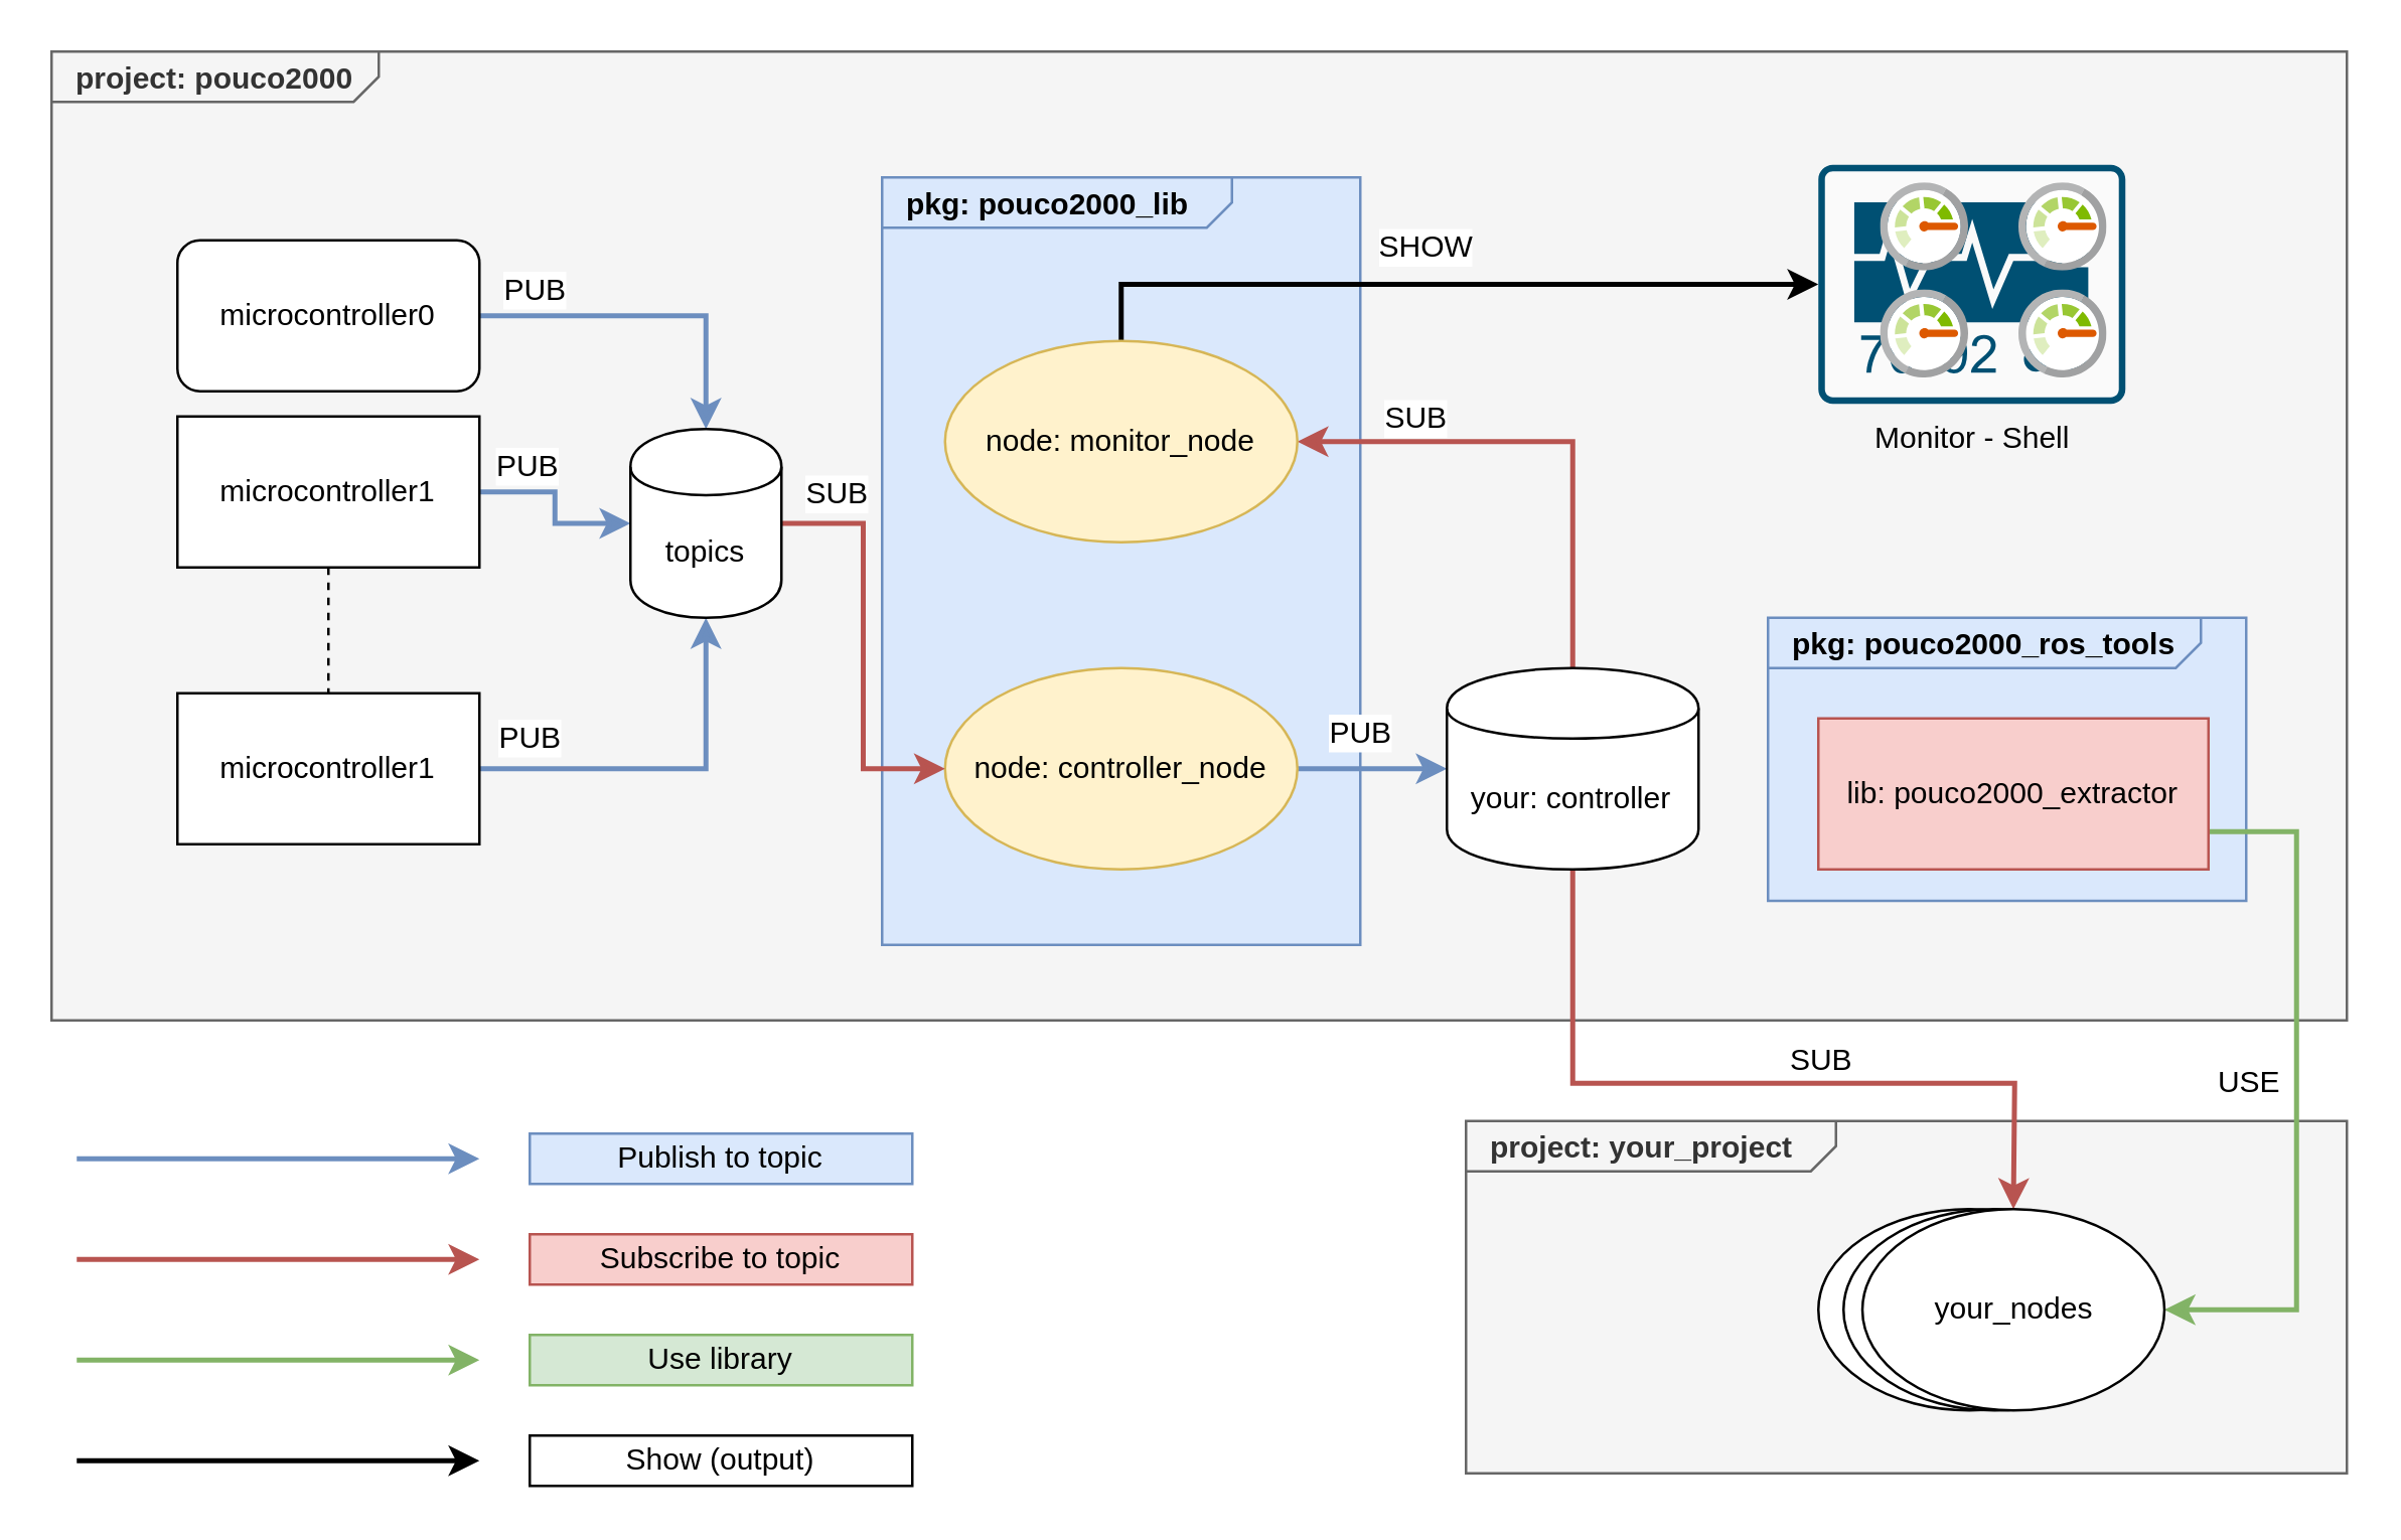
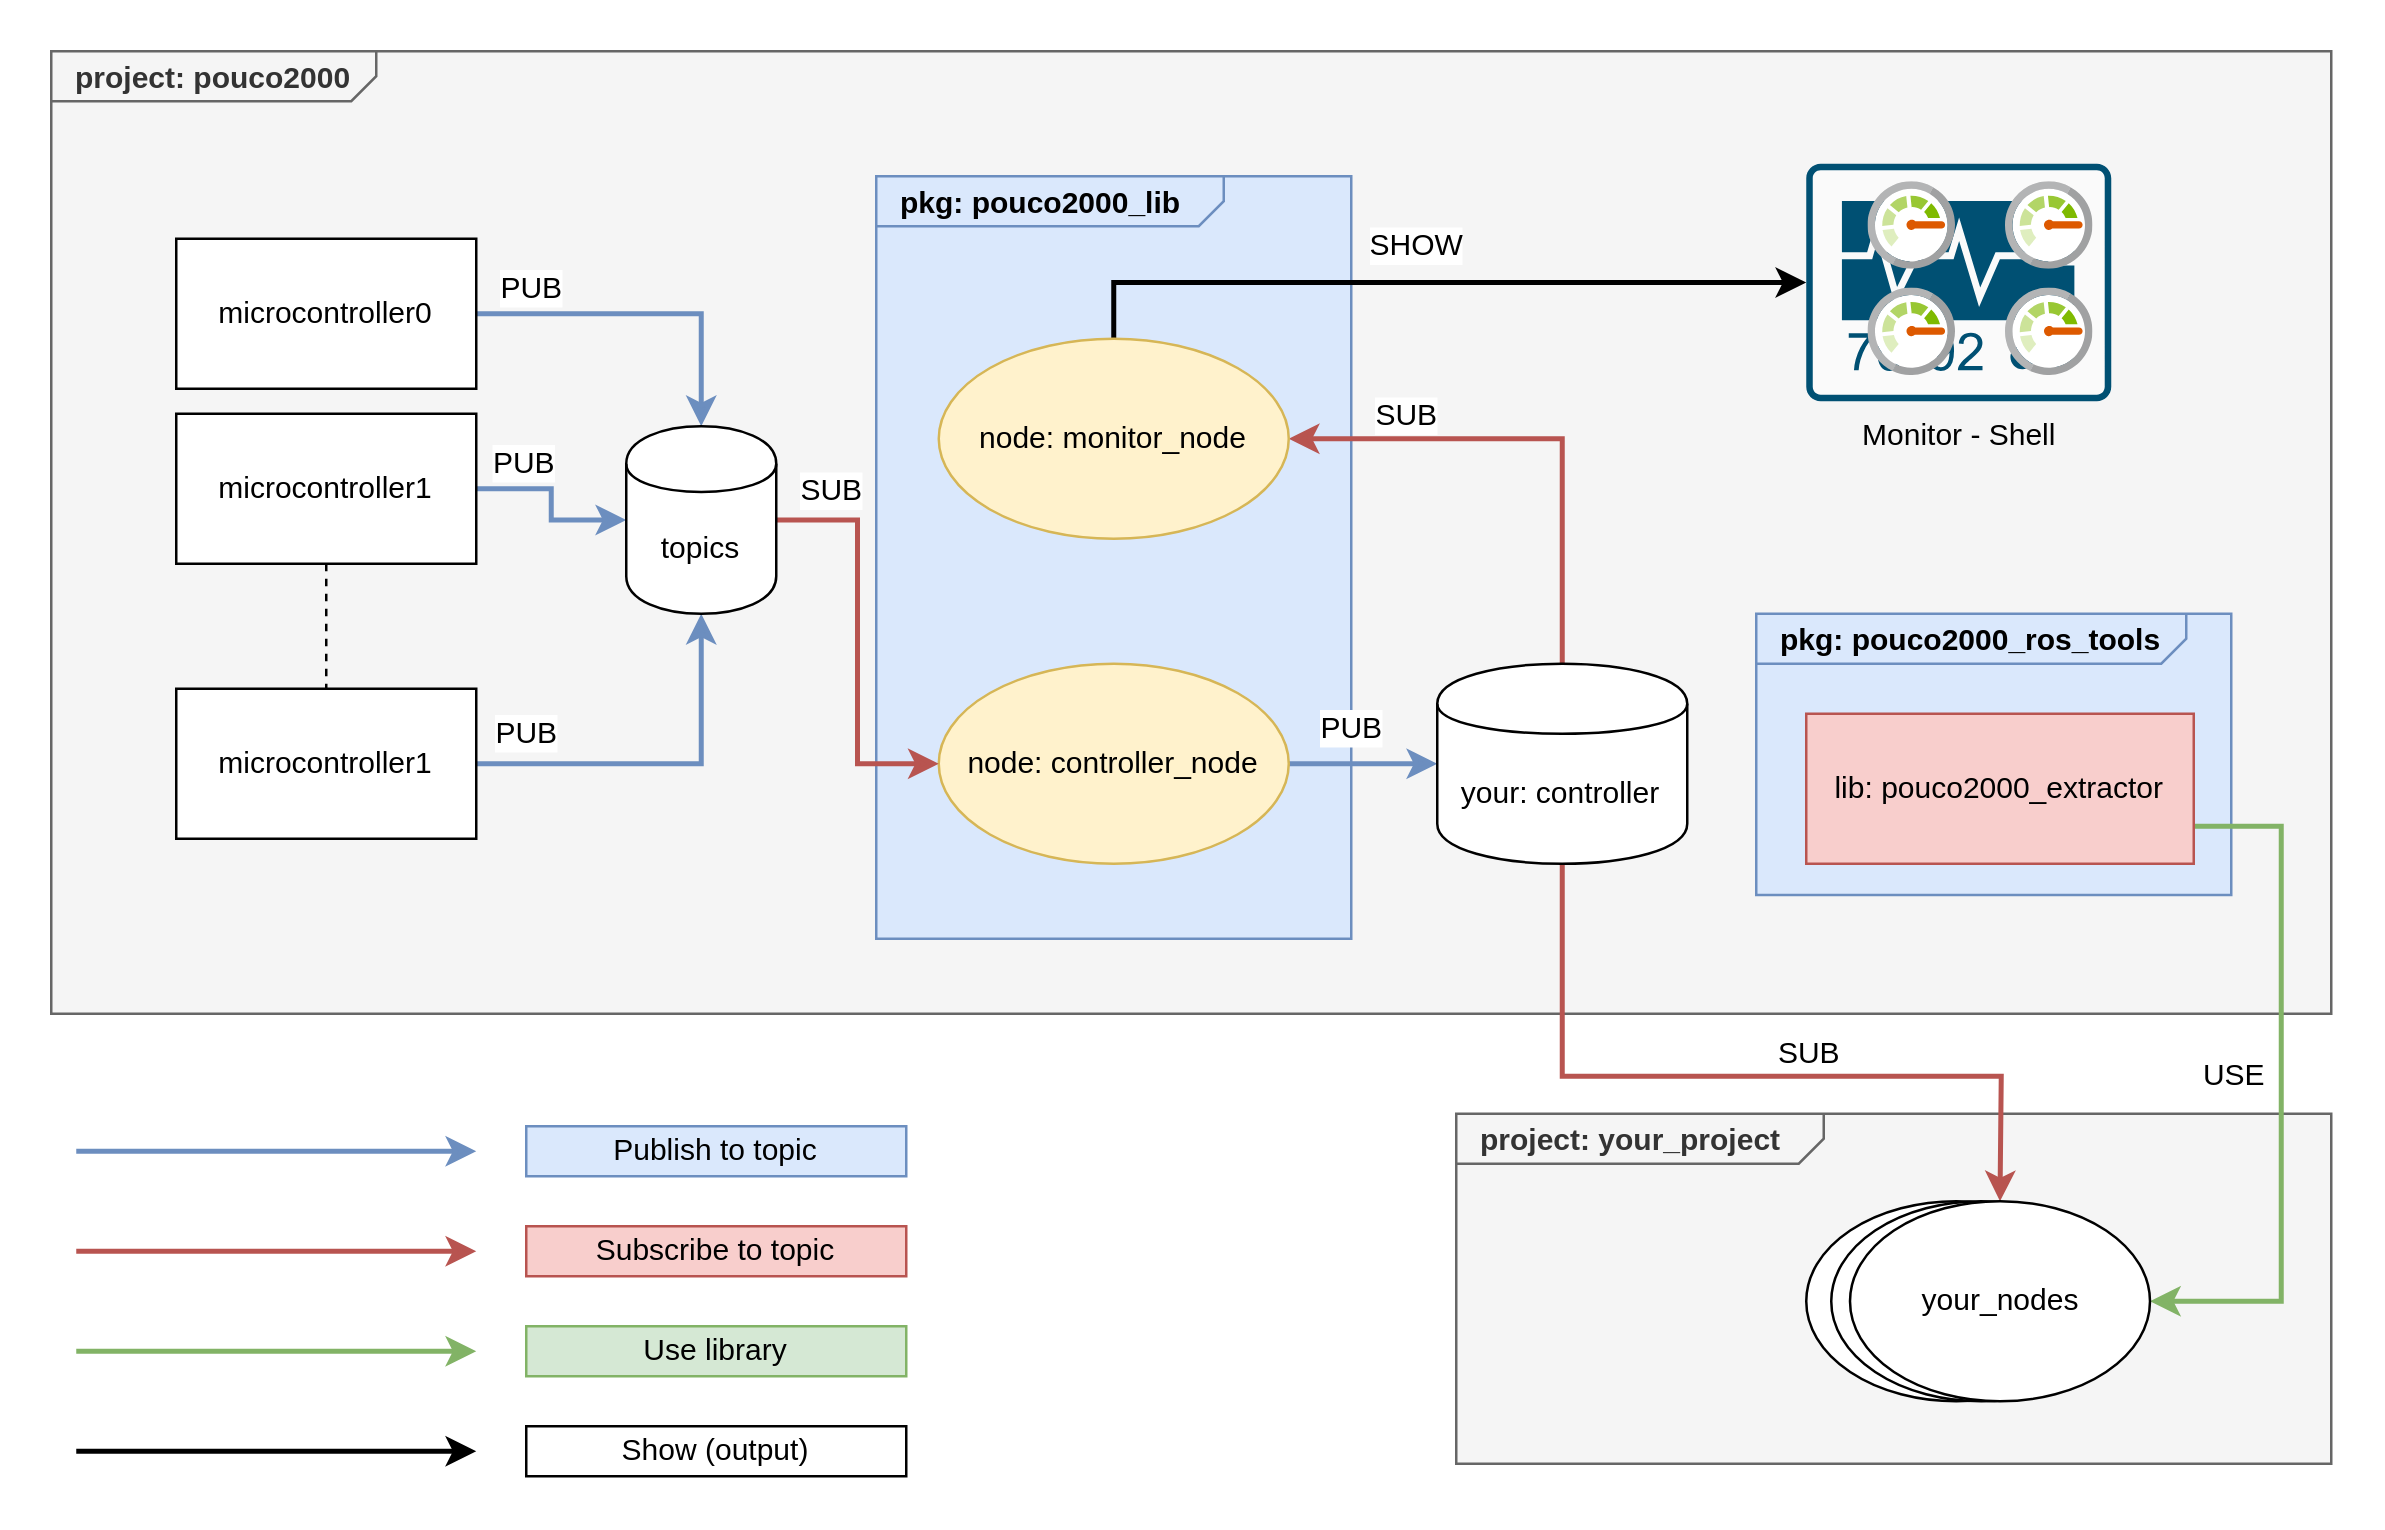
- <mxCell id="9" value="&lt;span class=&quot;tlid-translation translation&quot; lang=&quot;en&quot;&gt;&lt;span title=&quot;&quot; class=&quot;&quot;&gt;microcontroller&lt;/span&gt;&lt;/span&gt;0" style="whiteSpace=wrap;html=1;rounded=1;" parent="1" vertex="1"><mxGeometry x="70" y="95" width="120" height="60" as="geometry" /></mxCell>
+ <mxCell id="9" value="&lt;span class=&quot;tlid-translation translation&quot; lang=&quot;en&quot;&gt;&lt;span title=&quot;&quot; class=&quot;&quot;&gt;microcontroller&lt;/span&gt;&lt;/span&gt;0" style="rounded=0;whiteSpace=wrap;html=1;" parent="1" vertex="1"><mxGeometry x="70" y="95" width="120" height="60" as="geometry" /></mxCell>
